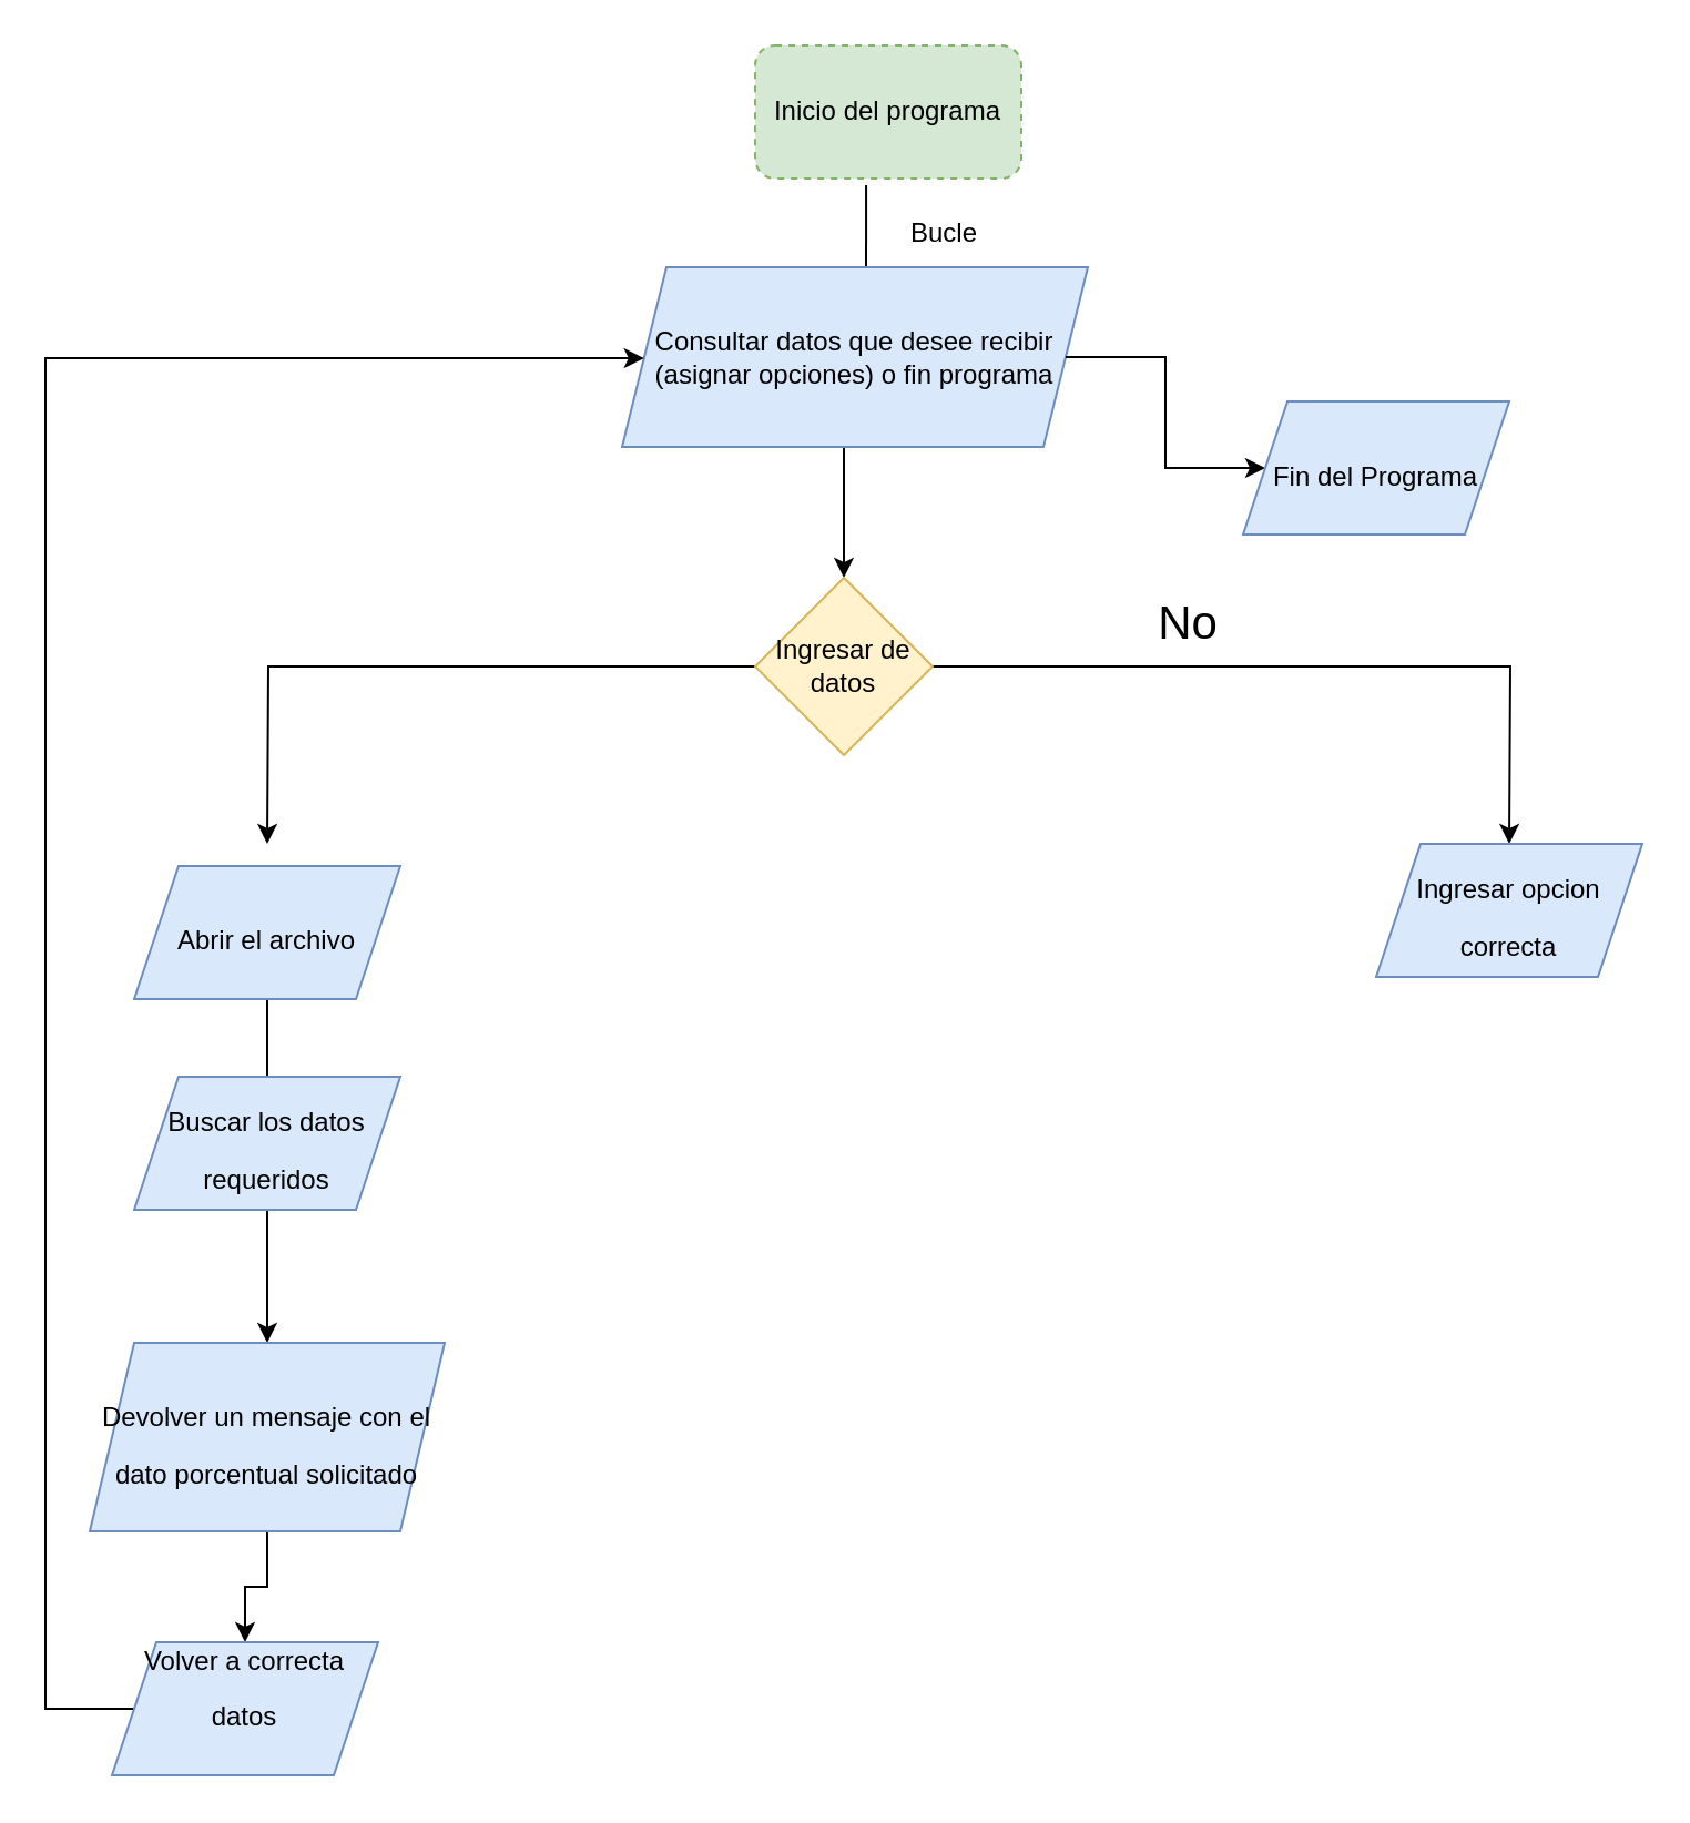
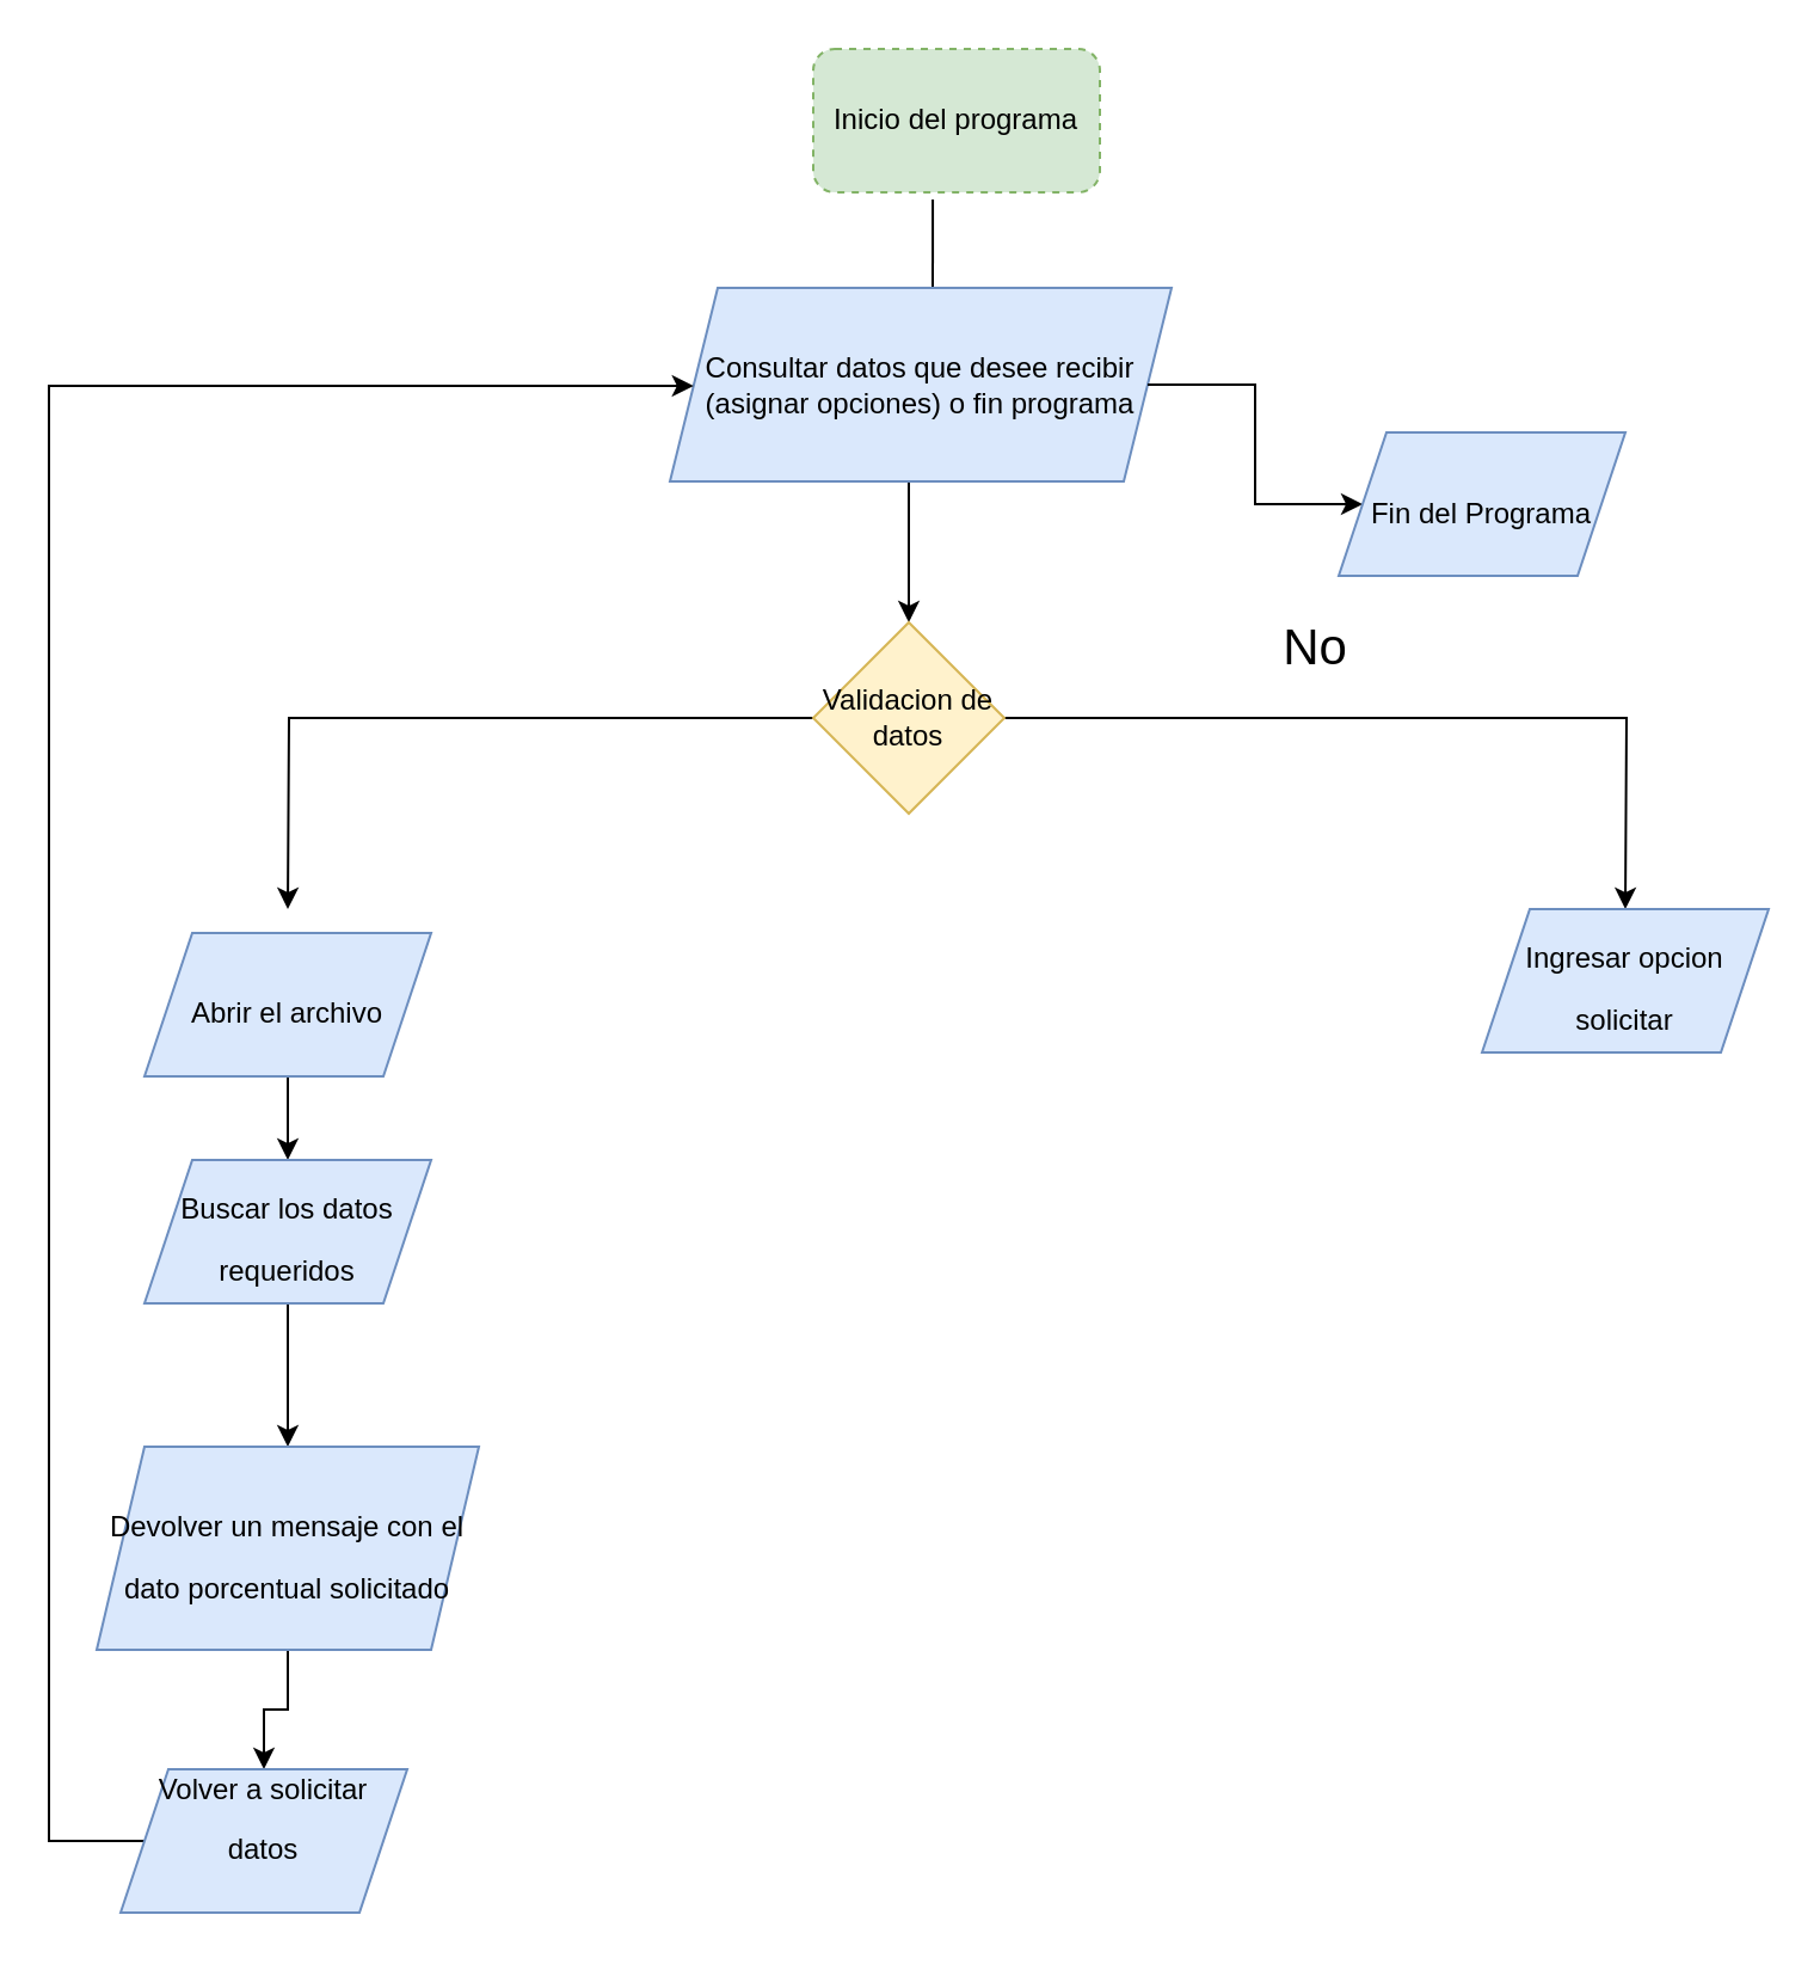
- <mxCell id="15" value="Bucle" style="text;html=1;align=center;verticalAlign=middle;resizable=0;points=[];autosize=1;strokeColor=none;fillColor=none;fontSize=12;" vertex="1" parent="1"><mxGeometry x="400" y="90" width="50" height="30" as="geometry" /></mxCell>
- <mxCell id="10" value="No" style="text;html=1;align=center;verticalAlign=middle;resizable=0;points=[];autosize=1;strokeColor=none;fillColor=none;fontSize=21;" vertex="1" parent="1"><mxGeometry x="510" y="260" width="50" height="40" as="geometry" /></mxCell>
+ <mxCell id="10" value="No" style="text;html=1;align=center;verticalAlign=middle;resizable=0;points=[];autosize=1;strokeColor=none;fillColor=none;fontSize=21;" vertex="1" parent="1"><mxGeometry x="525" y="250" width="50" height="40" as="geometry" /></mxCell>
- <mxCell id="9" value="Ingresar de datos" style="rhombus;whiteSpace=wrap;html=1;fillColor=#fff2cc;strokeColor=#d6b656;" vertex="1" parent="1"><mxGeometry x="340" y="260" width="80" height="80" as="geometry" /></mxCell>
+ <mxCell id="9" value="Validacion de datos" style="rhombus;whiteSpace=wrap;html=1;fillColor=#fff2cc;strokeColor=#d6b656;" vertex="1" parent="1"><mxGeometry x="340" y="260" width="80" height="80" as="geometry" /></mxCell>
- <mxCell id="11" value="&lt;font style=&quot;&quot;&gt;&lt;span style=&quot;font-size: 12px;&quot;&gt;Ingresar opcion correcta&lt;/span&gt;&lt;font size=&quot;1&quot;&gt;&lt;br&gt;&lt;/font&gt;&lt;/font&gt;" style="shape=parallelogram;perimeter=parallelogramPerimeter;whiteSpace=wrap;html=1;fixedSize=1;fontSize=21;fillColor=#dae8fc;strokeColor=#6c8ebf;" vertex="1" parent="1"><mxGeometry x="620" y="380" width="120" height="60" as="geometry" /></mxCell>
+ <mxCell id="11" value="&lt;font style=&quot;&quot;&gt;&lt;span style=&quot;font-size: 12px;&quot;&gt;Ingresar opcion solicitar&lt;/span&gt;&lt;font size=&quot;1&quot;&gt;&lt;br&gt;&lt;/font&gt;&lt;/font&gt;" style="shape=parallelogram;perimeter=parallelogramPerimeter;whiteSpace=wrap;html=1;fixedSize=1;fontSize=21;fillColor=#dae8fc;strokeColor=#6c8ebf;" vertex="1" parent="1"><mxGeometry x="620" y="380" width="120" height="60" as="geometry" /></mxCell>
- <mxCell id="13" value="" style="edgeStyle=orthogonalEdgeStyle;rounded=0;orthogonalLoop=1;jettySize=auto;html=1;fontSize=12;endArrow=none;" edge="1" parent="1" source="14" target="17"><mxGeometry relative="1" as="geometry" /></mxCell>
+ <mxCell id="13" value="" style="edgeStyle=orthogonalEdgeStyle;rounded=0;orthogonalLoop=1;jettySize=auto;html=1;fontSize=12;" edge="1" parent="1" source="14" target="17"><mxGeometry relative="1" as="geometry" /></mxCell>
- <mxCell id="21" value="&lt;font style=&quot;&quot;&gt;&lt;span style=&quot;font-size: 12px;&quot;&gt;Volver a correcta datos&lt;br&gt;&lt;/span&gt;&lt;br&gt;&lt;/font&gt;" style="shape=parallelogram;perimeter=parallelogramPerimeter;whiteSpace=wrap;html=1;fixedSize=1;fontSize=21;fillColor=#dae8fc;strokeColor=#6c8ebf;" vertex="1" parent="1"><mxGeometry x="50" y="740" width="120" height="60" as="geometry" /></mxCell>
+ <mxCell id="21" value="&lt;font style=&quot;&quot;&gt;&lt;span style=&quot;font-size: 12px;&quot;&gt;Volver a solicitar datos&lt;br&gt;&lt;/span&gt;&lt;br&gt;&lt;/font&gt;" style="shape=parallelogram;perimeter=parallelogramPerimeter;whiteSpace=wrap;html=1;fixedSize=1;fontSize=21;fillColor=#dae8fc;strokeColor=#6c8ebf;" vertex="1" parent="1"><mxGeometry x="50" y="740" width="120" height="60" as="geometry" /></mxCell>
